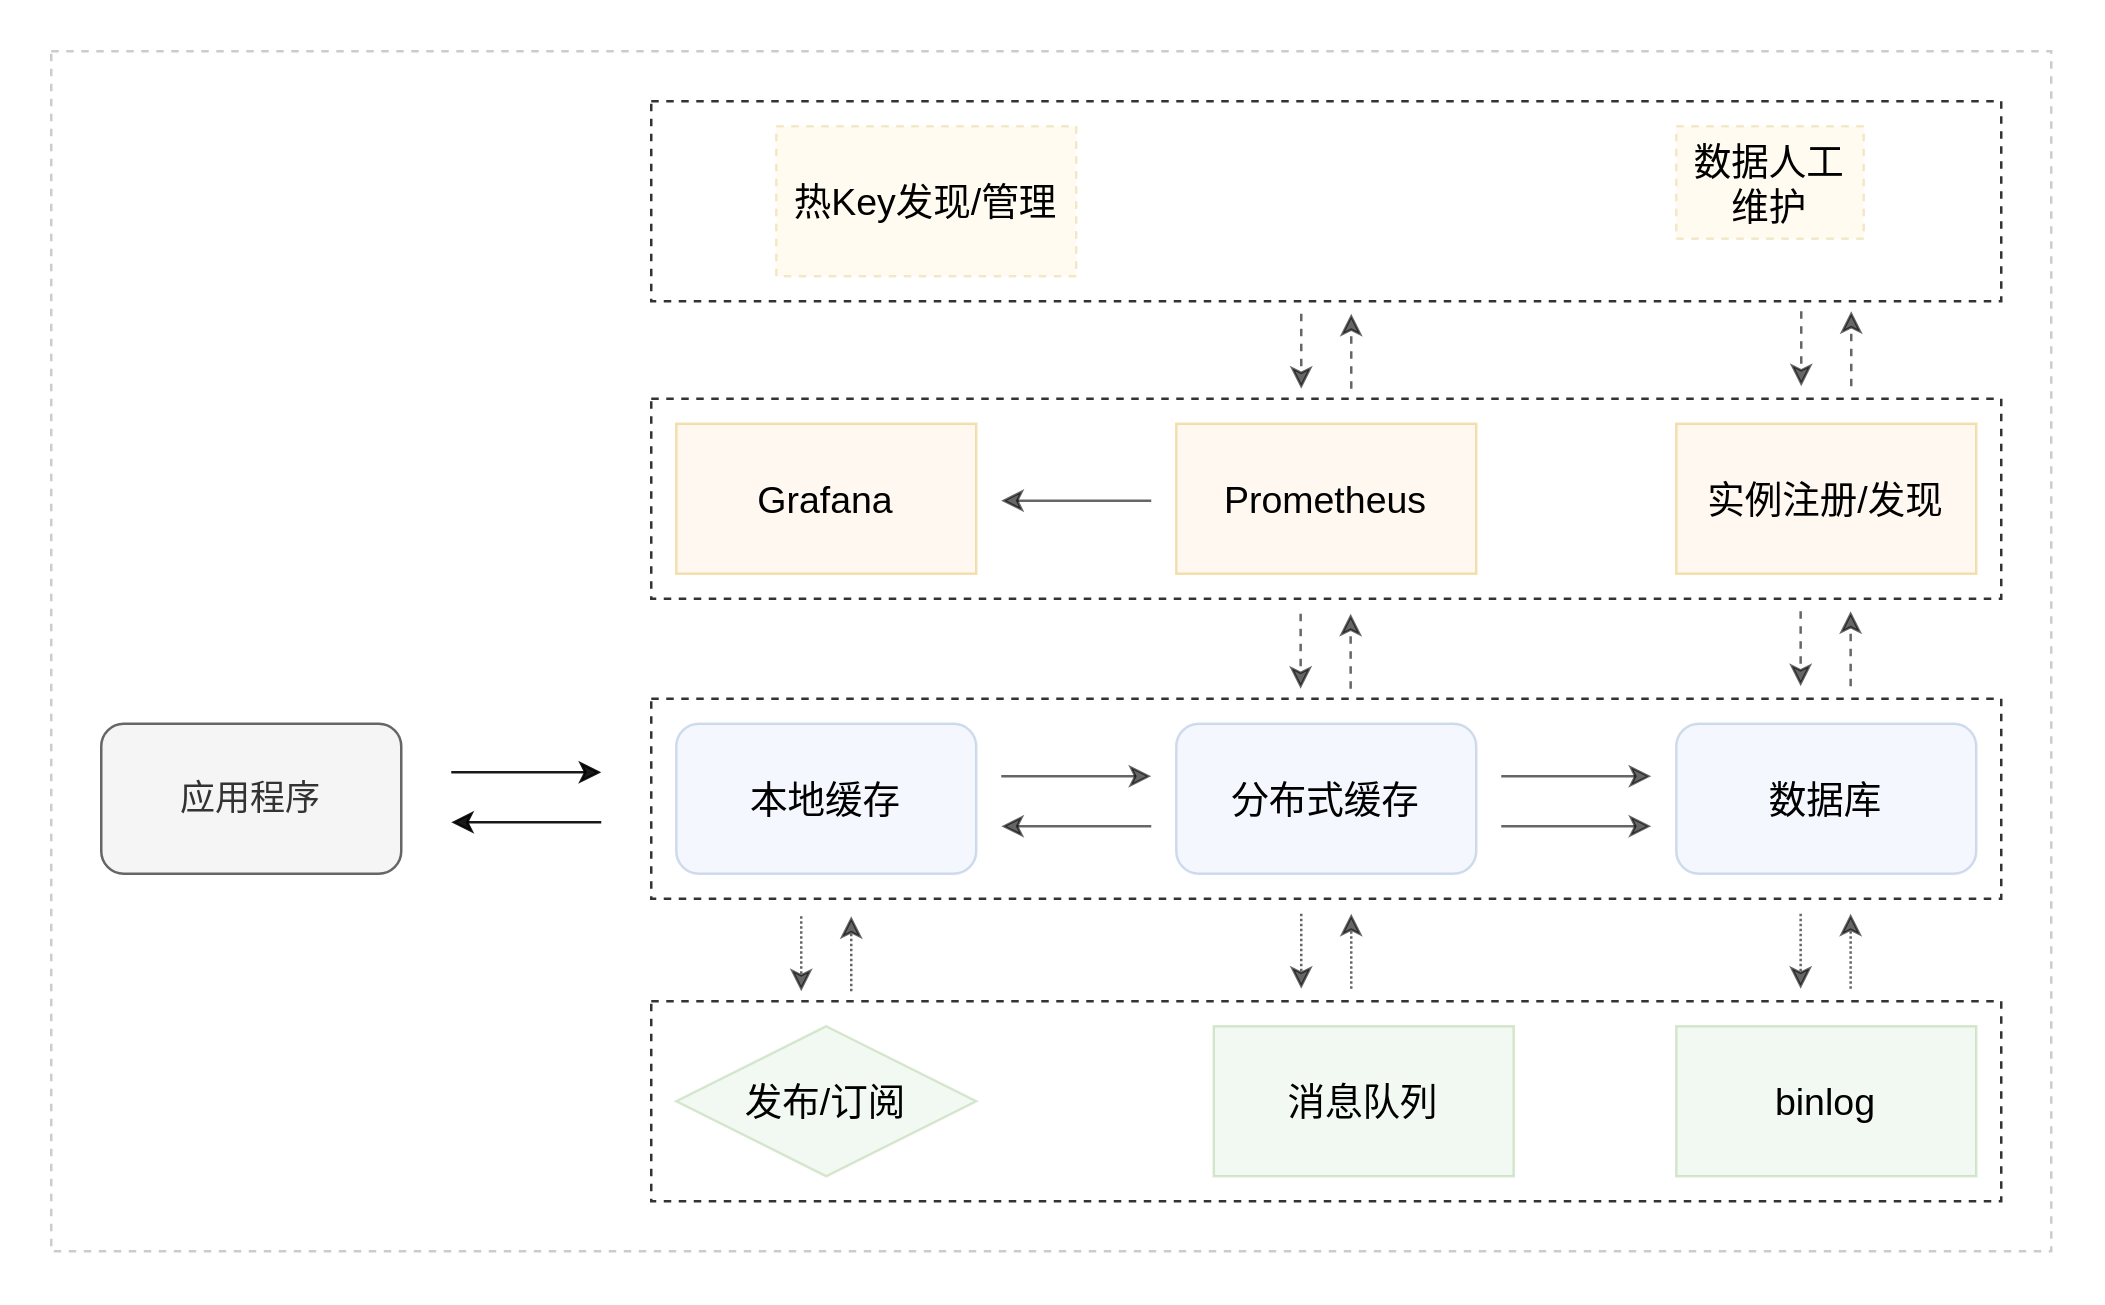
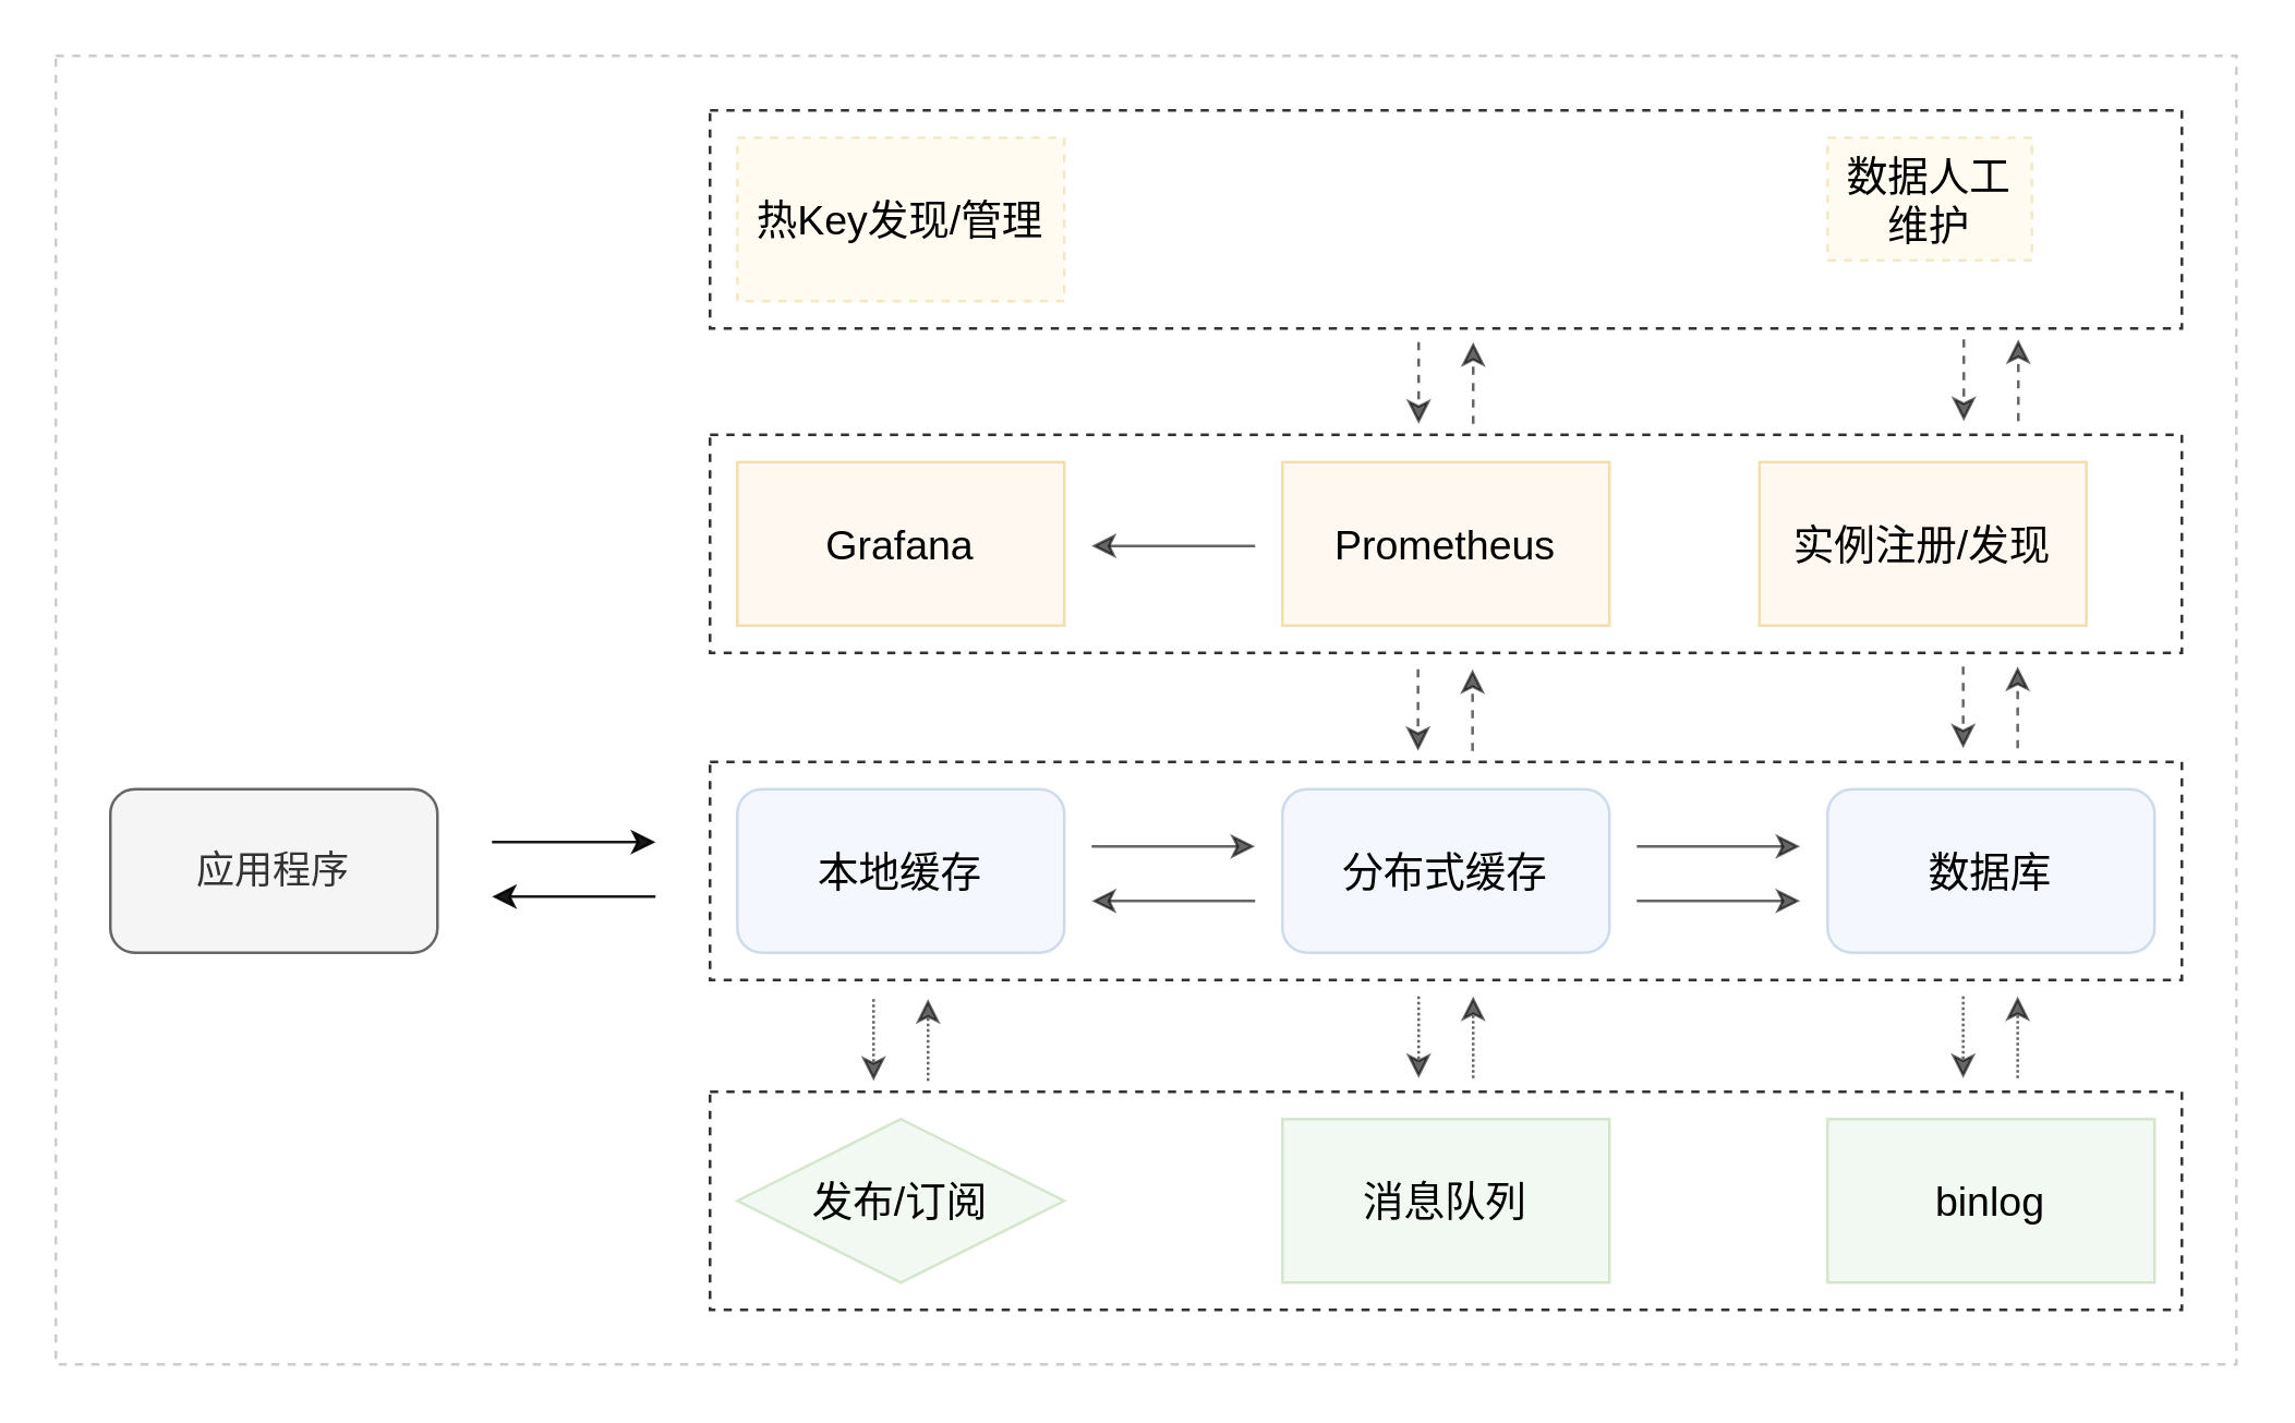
- <mxCell id="17" value="热Key发现/管理" style="rounded=0;whiteSpace=wrap;html=1;fillColor=#fff2cc;strokeColor=#d6b656;fontSize=15;dashed=1;opacity=30;" vertex="1" parent="1"><mxGeometry x="310" y="50" width="120" height="60" as="geometry" /></mxCell>
+ <mxCell id="17" value="热Key发现/管理" style="rounded=0;whiteSpace=wrap;html=1;fillColor=#fff2cc;strokeColor=#d6b656;fontSize=15;dashed=1;opacity=30;" vertex="1" parent="1"><mxGeometry x="270" y="50" width="120" height="60" as="geometry" /></mxCell>
- <mxCell id="16" value="实例注册/发现" style="rounded=0;whiteSpace=wrap;html=1;fillColor=#ffe6cc;strokeColor=#d79b00;fontSize=15;opacity=30;" vertex="1" parent="1"><mxGeometry x="670" y="169" width="120" height="60" as="geometry" /></mxCell>
+ <mxCell id="16" value="实例注册/发现" style="rounded=0;whiteSpace=wrap;html=1;fillColor=#ffe6cc;strokeColor=#d79b00;fontSize=15;opacity=30;" vertex="1" parent="1"><mxGeometry x="645" y="169" width="120" height="60" as="geometry" /></mxCell>
- <mxCell id="12" value="消息队列" style="rounded=0;whiteSpace=wrap;html=1;fontSize=15;fillColor=#d5e8d4;strokeColor=#82b366;opacity=30;" vertex="1" parent="1"><mxGeometry x="485" y="410" width="120" height="60" as="geometry" /></mxCell>
+ <mxCell id="12" value="消息队列" style="rounded=0;whiteSpace=wrap;html=1;fontSize=15;fillColor=#d5e8d4;strokeColor=#82b366;opacity=30;" vertex="1" parent="1"><mxGeometry x="470" y="410" width="120" height="60" as="geometry" /></mxCell>
